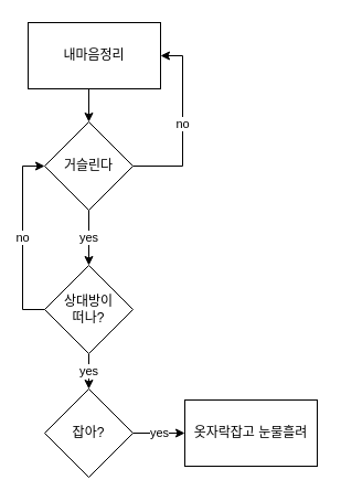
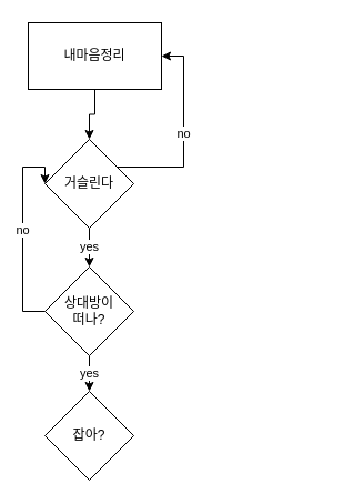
- <mxCell id="6" value="거슬린다" style="rhombus;whiteSpace=wrap;html=1;" parent="1" vertex="1"><mxGeometry x="40" y="110" width="80" height="80" as="geometry" /></mxCell>
+ <mxCell id="6" value="거슬린다" style="rhombus;whiteSpace=wrap;html=1;" parent="1" vertex="1"><mxGeometry x="40" y="125" width="80" height="80" as="geometry" /></mxCell>
- <mxCell id="10" value="yes" style="edgeStyle=orthogonalEdgeStyle;rounded=0;orthogonalLoop=1;jettySize=auto;html=1;exitX=1;exitY=0.5;exitDx=0;exitDy=0;" parent="1" source="11" target="12" edge="1"><mxGeometry relative="1" as="geometry" /></mxCell>
- <mxCell id="12" value="옷자락잡고 눈물흘려" style="rounded=0;whiteSpace=wrap;html=1;" parent="1" vertex="1"><mxGeometry x="167" y="362" width="120" height="60" as="geometry" /></mxCell>
